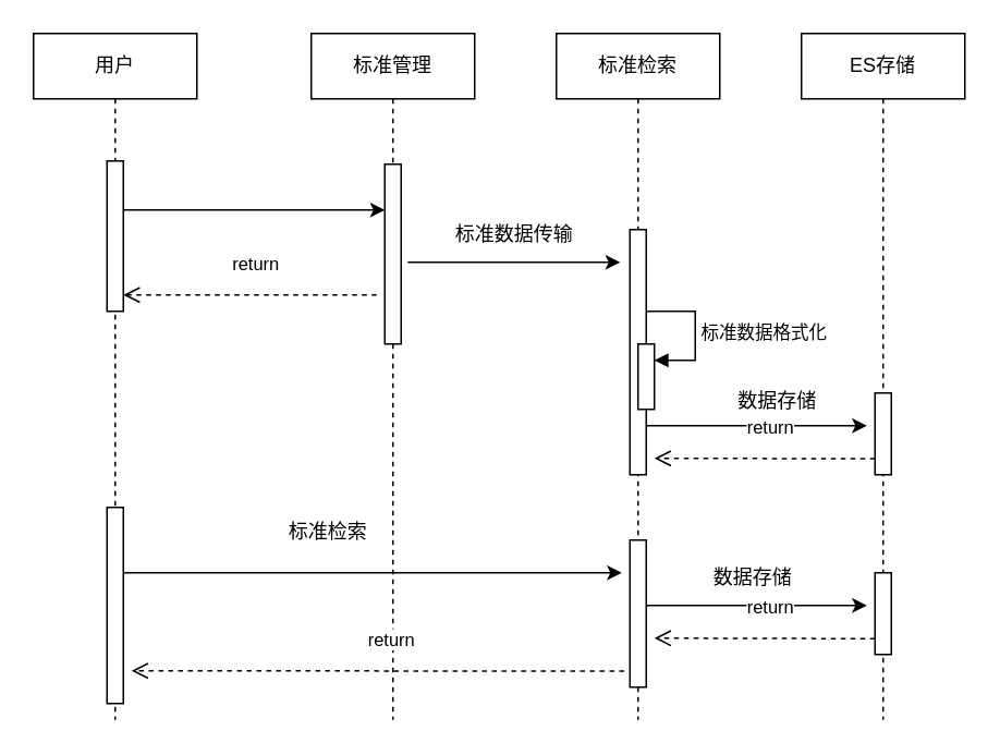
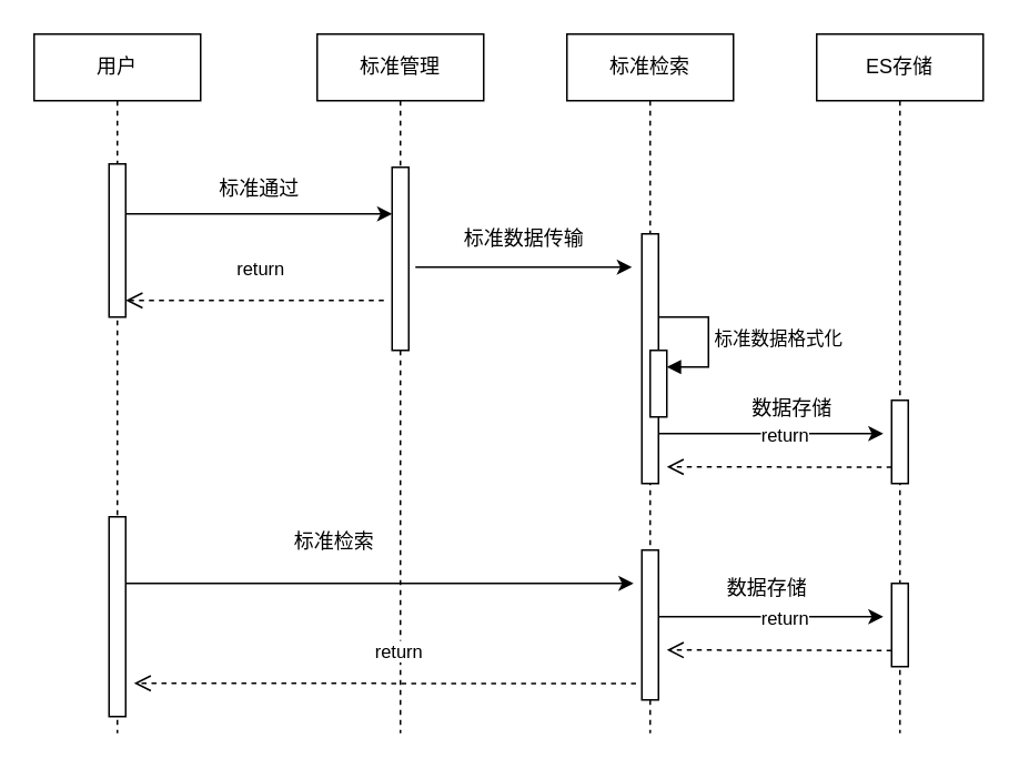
+ <mxCell id="5" value="标准通过" style="text;html=1;align=center;verticalAlign=middle;resizable=0;points=[];autosize=1;strokeColor=none;fillColor=none;" vertex="1" parent="1"><mxGeometry x="120" y="98" width="70" height="30" as="geometry" /></mxCell>
